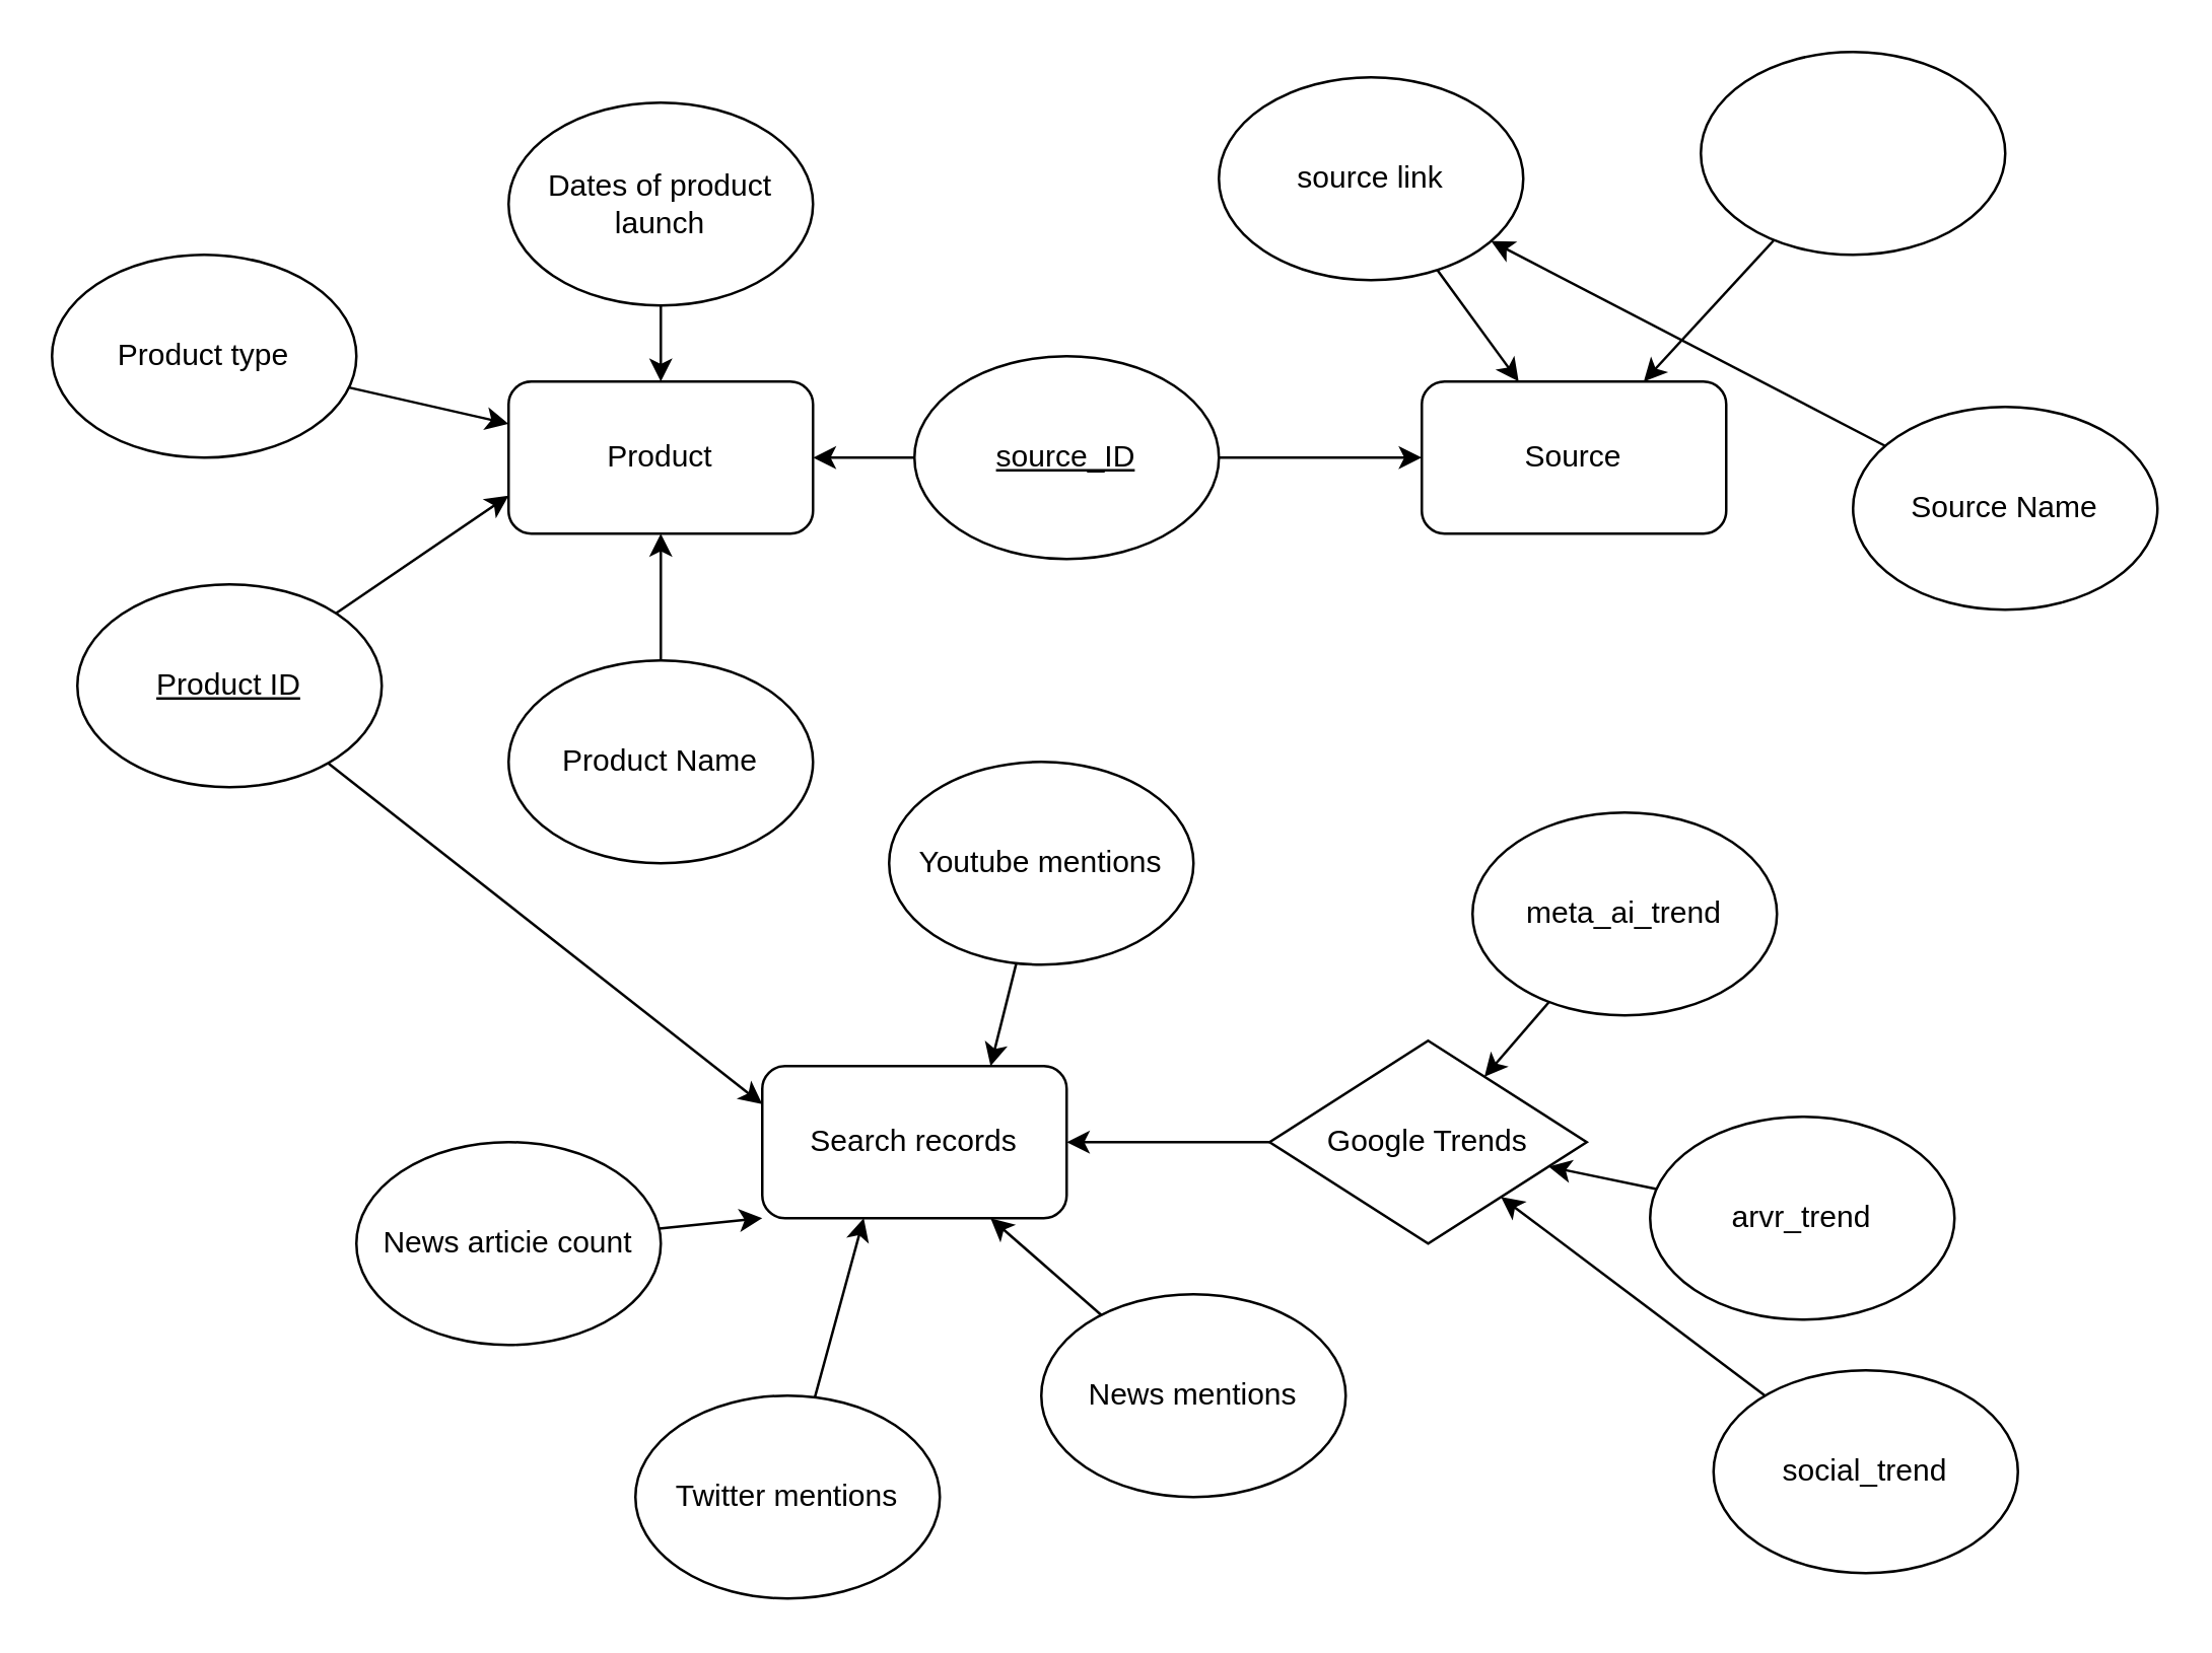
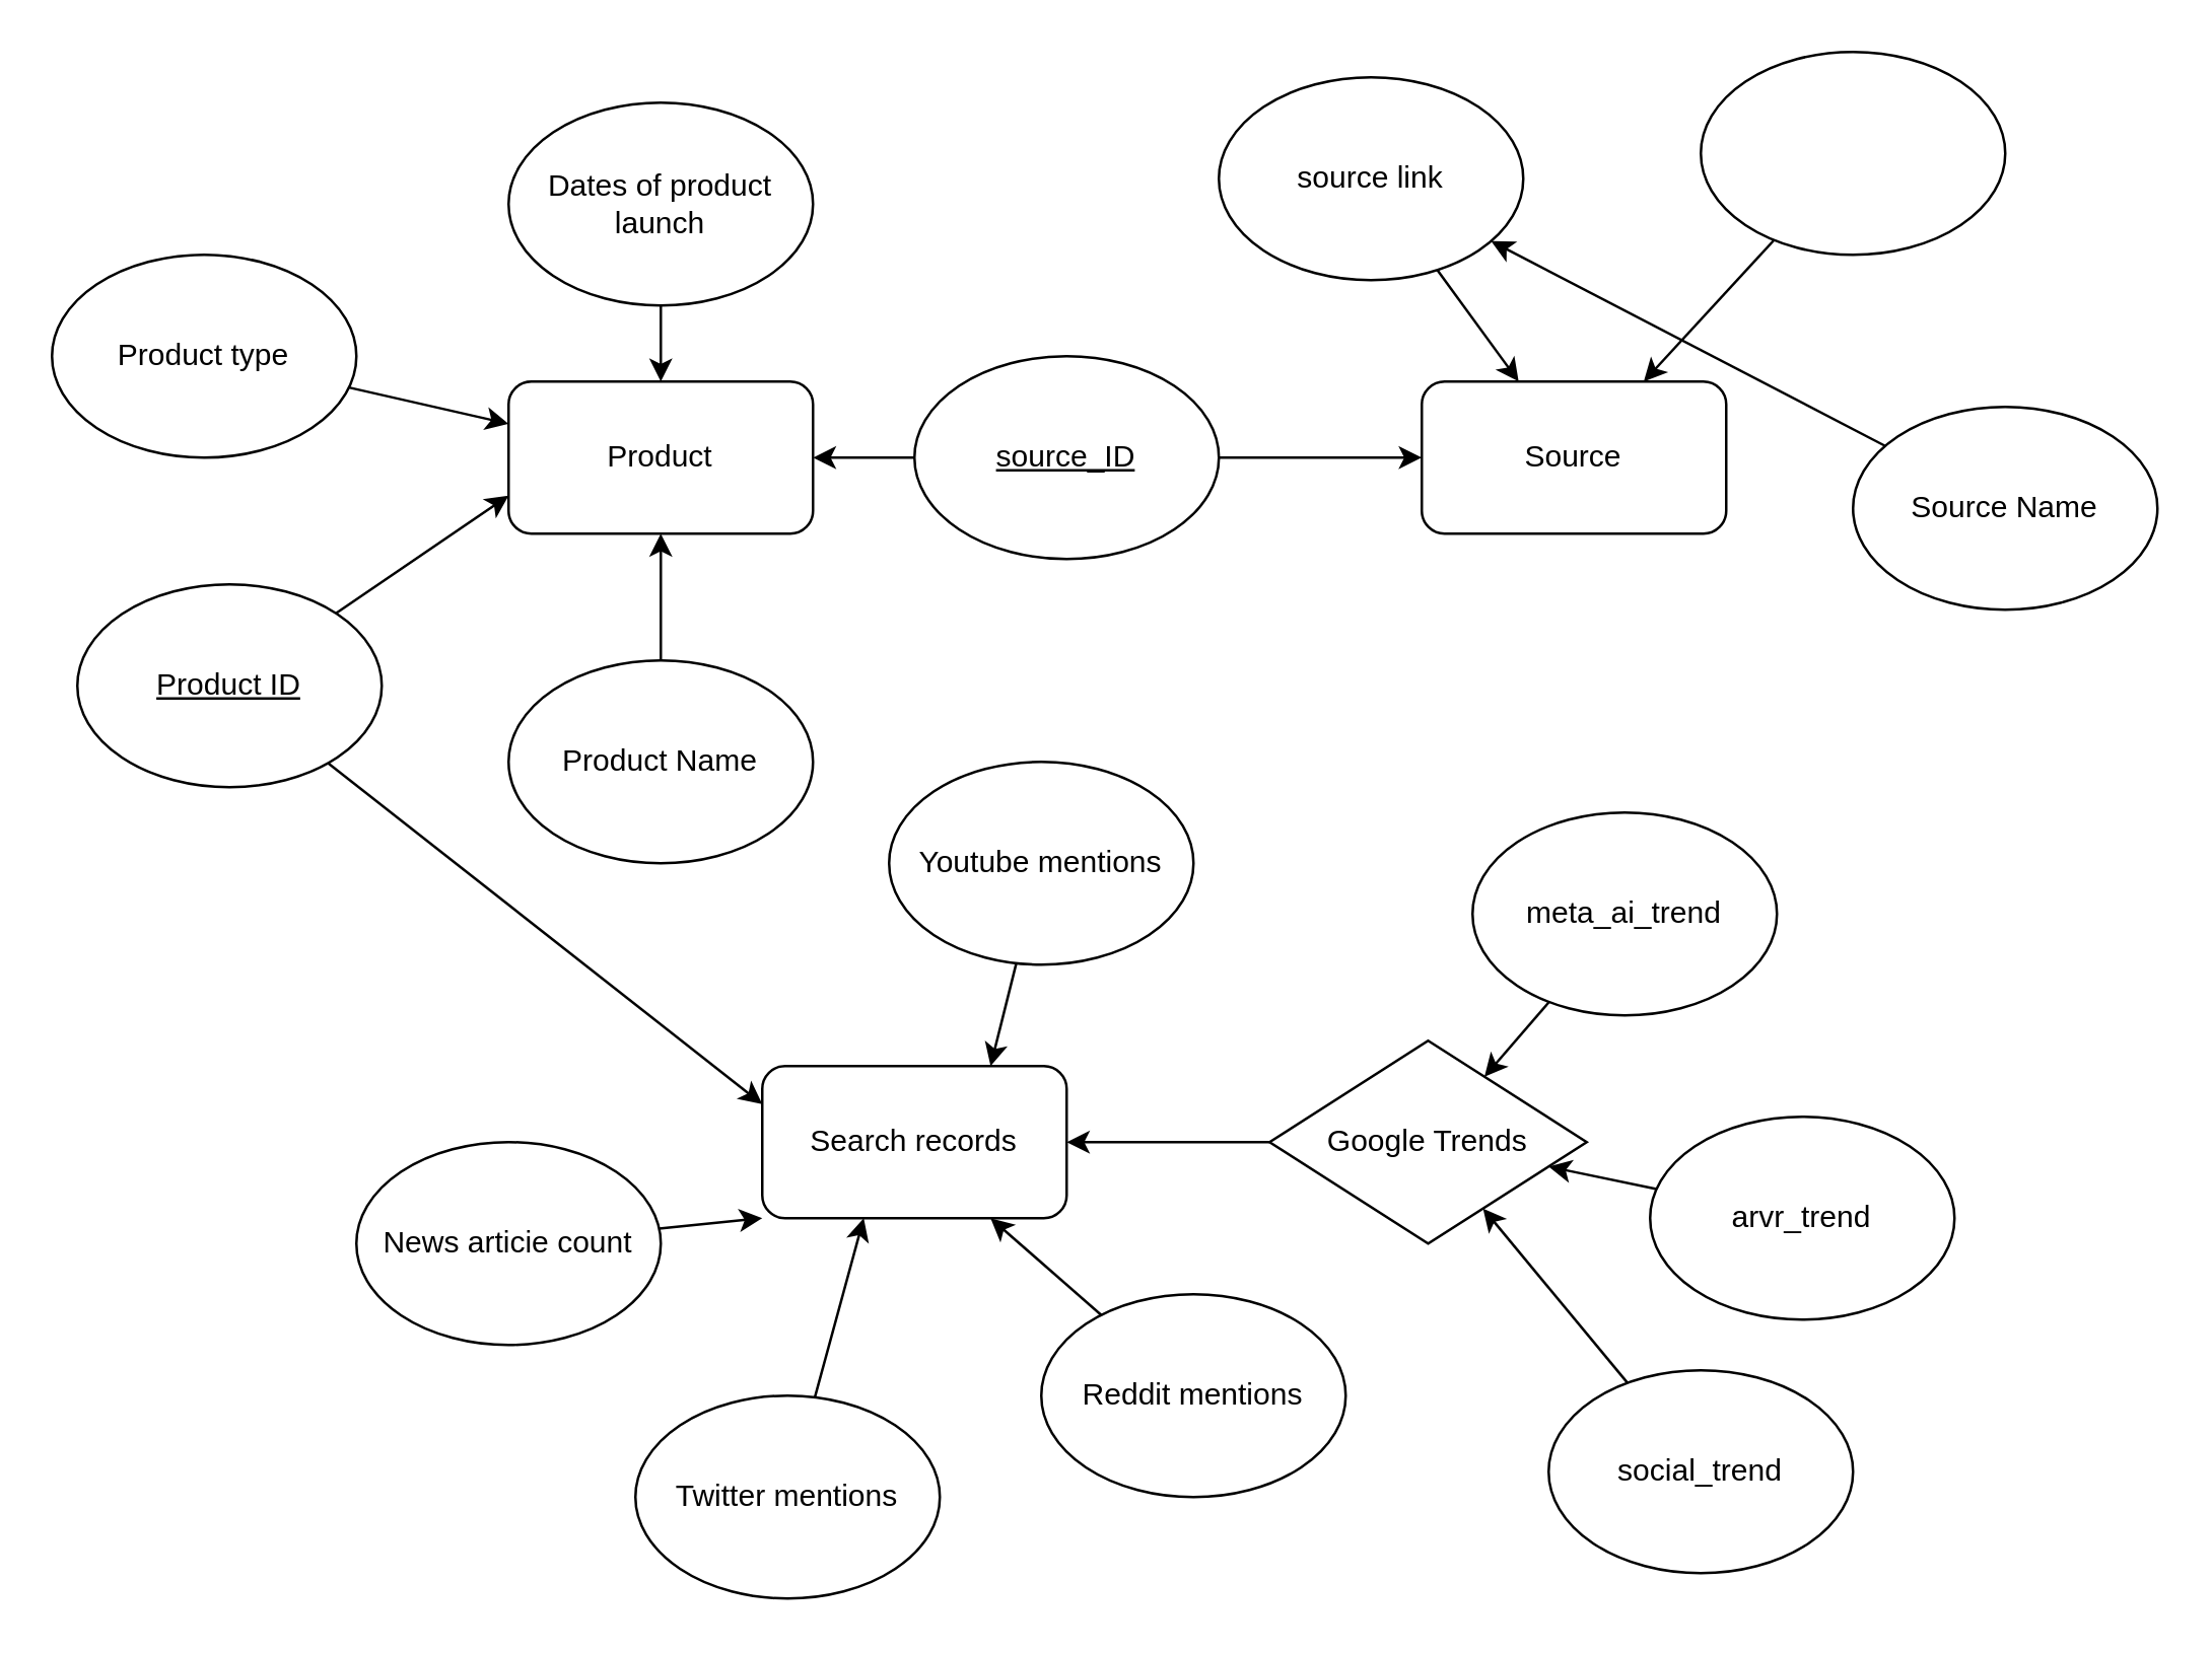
- <mxCell id="24" value="News mentions" style="ellipse;whiteSpace=wrap;html=1;" vertex="1" parent="1"><mxGeometry x="410" y="510" width="120" height="80" as="geometry" /></mxCell>
+ <mxCell id="24" value="Reddit mentions" style="ellipse;whiteSpace=wrap;html=1;" vertex="1" parent="1"><mxGeometry x="410" y="510" width="120" height="80" as="geometry" /></mxCell>
- <mxCell id="34" value="social_trend" style="ellipse;whiteSpace=wrap;html=1;" vertex="1" parent="1"><mxGeometry x="675" y="540" width="120" height="80" as="geometry" /></mxCell>
+ <mxCell id="34" value="social_trend" style="ellipse;whiteSpace=wrap;html=1;" vertex="1" parent="1"><mxGeometry x="610" y="540" width="120" height="80" as="geometry" /></mxCell>
